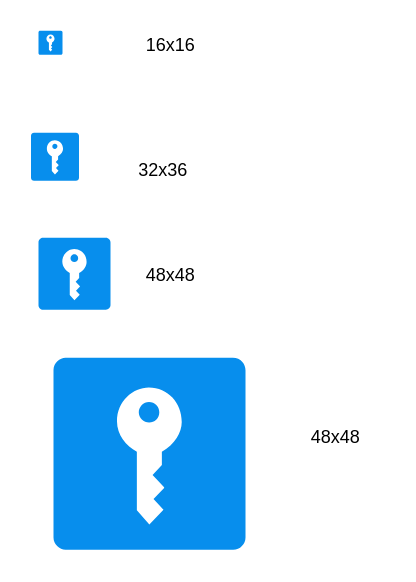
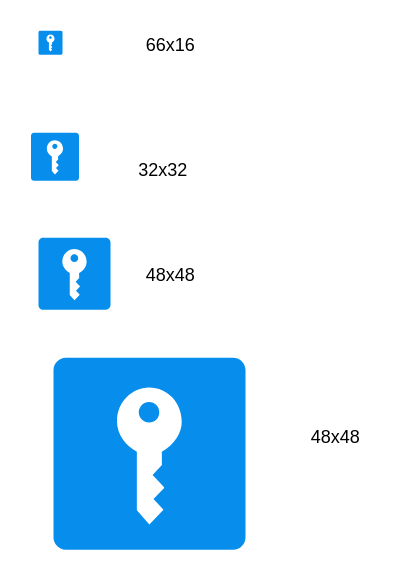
- <mxCell id="12" value="16x16&lt;br&gt;" style="text;html=1;resizable=0;points=[];autosize=1;align=left;verticalAlign=top;spacingTop=-4;" vertex="1" parent="10"><mxGeometry x="70" width="50" height="20" as="geometry" /></mxCell>
+ <mxCell id="12" value="66x16&lt;br&gt;" style="text;html=1;resizable=0;points=[];autosize=1;align=left;verticalAlign=top;spacingTop=-4;" vertex="1" parent="10"><mxGeometry x="70" width="50" height="20" as="geometry" /></mxCell>
- <mxCell id="7" value="32x36&lt;br&gt;" style="text;html=1;resizable=0;points=[];autosize=1;align=left;verticalAlign=top;spacingTop=-4;" vertex="1" parent="5"><mxGeometry x="70" y="15" width="50" height="20" as="geometry" /></mxCell>
+ <mxCell id="7" value="32x32&lt;br&gt;" style="text;html=1;resizable=0;points=[];autosize=1;align=left;verticalAlign=top;spacingTop=-4;" vertex="1" parent="5"><mxGeometry x="70" y="15" width="50" height="20" as="geometry" /></mxCell>
